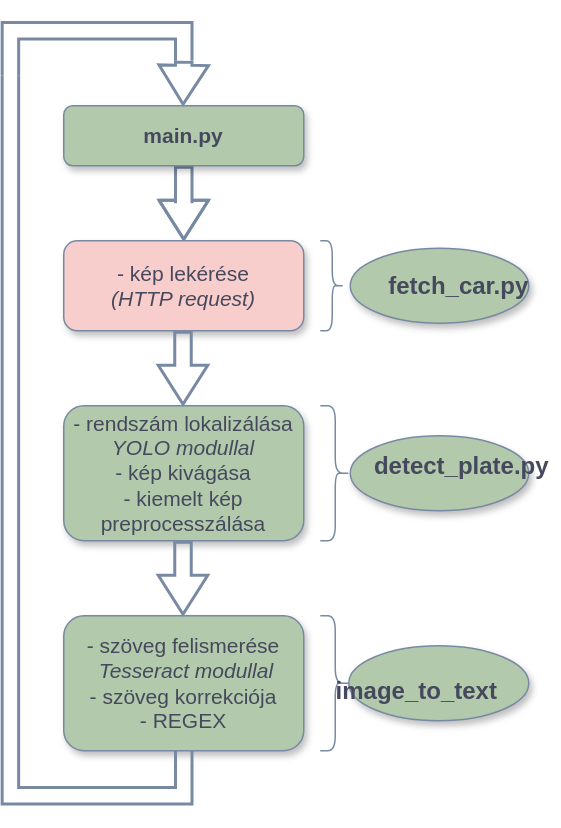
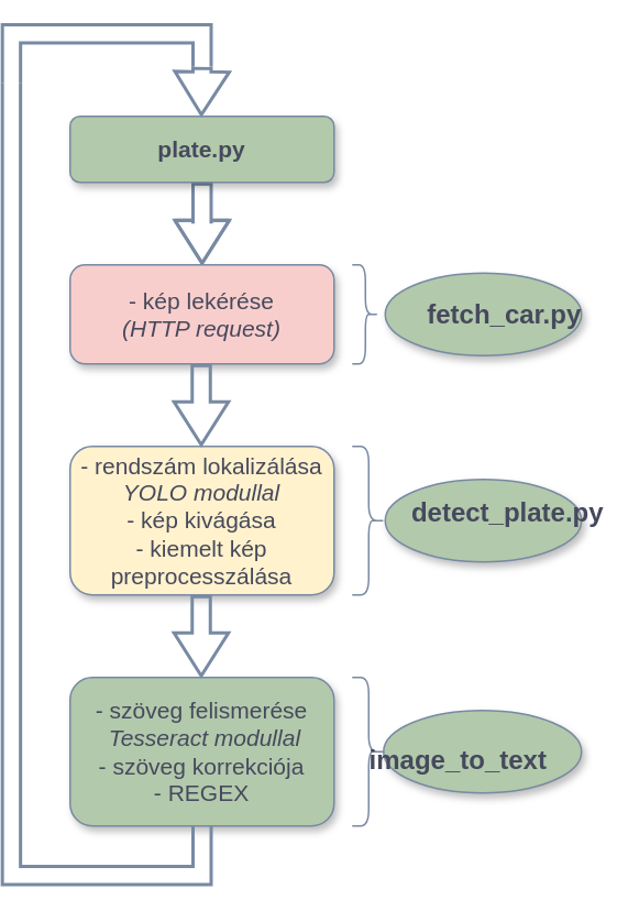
- <mxCell id="4" value="&lt;font style=&quot;font-size: 14px;&quot;&gt;&lt;b&gt;main.py&lt;/b&gt;&lt;/font&gt;" style="rounded=1;whiteSpace=wrap;html=1;fontSize=12;glass=0;strokeWidth=1;shadow=1;labelBackgroundColor=none;fillColor=#B2C9AB;strokeColor=#788AA3;fontColor=#46495D;" vertex="1" parent="1"><mxGeometry x="20" y="70" width="160" height="40" as="geometry" /></mxCell>
+ <mxCell id="4" value="&lt;font style=&quot;font-size: 14px;&quot;&gt;&lt;b&gt;plate.py&lt;/b&gt;&lt;/font&gt;" style="rounded=1;whiteSpace=wrap;html=1;fontSize=12;glass=0;strokeWidth=1;shadow=1;labelBackgroundColor=none;fillColor=#B2C9AB;strokeColor=#788AA3;fontColor=#46495D;" vertex="1" parent="1"><mxGeometry x="20" y="70" width="160" height="40" as="geometry" /></mxCell>
- <mxCell id="6" value="&lt;font style=&quot;font-size: 14px;&quot;&gt;- rendszám lokalizálása &lt;i&gt;YOLO modullal&lt;/i&gt;&lt;br&gt;- kép kivágása&lt;br&gt;- kiemelt kép preprocesszálása&lt;/font&gt;" style="whiteSpace=wrap;html=1;rounded=1;labelBackgroundColor=none;fillColor=#B2C9AB;strokeColor=#788AA3;fontColor=#46495D;shadow=1;" vertex="1" parent="1"><mxGeometry x="20" y="270" width="160" height="90" as="geometry" /></mxCell>
+ <mxCell id="6" value="&lt;font style=&quot;font-size: 14px;&quot;&gt;- rendszám lokalizálása &lt;i&gt;YOLO modullal&lt;/i&gt;&lt;br&gt;- kép kivágása&lt;br&gt;- kiemelt kép preprocesszálása&lt;/font&gt;" style="whiteSpace=wrap;html=1;rounded=1;labelBackgroundColor=none;fillColor=#fff2cc;strokeColor=#788AA3;fontColor=#46495D;shadow=1;" vertex="1" parent="1"><mxGeometry x="20" y="270" width="160" height="90" as="geometry" /></mxCell>
